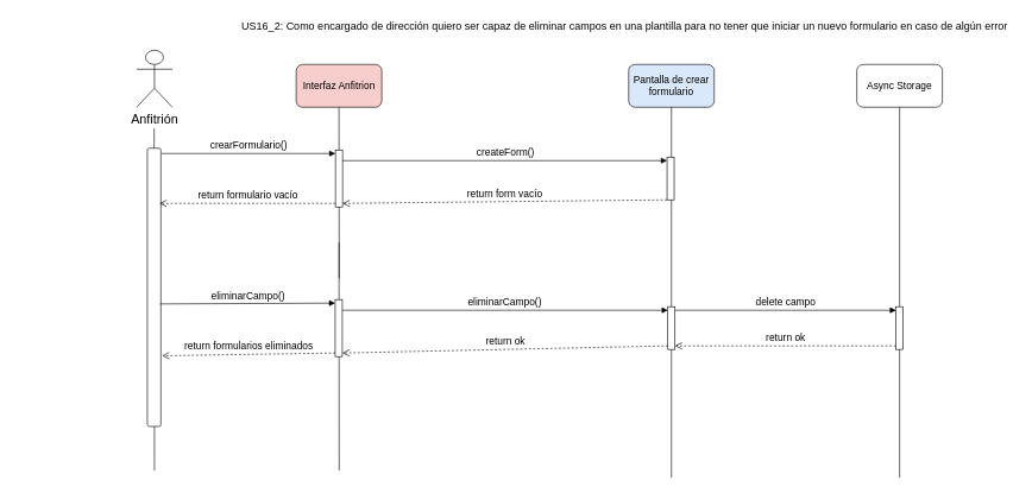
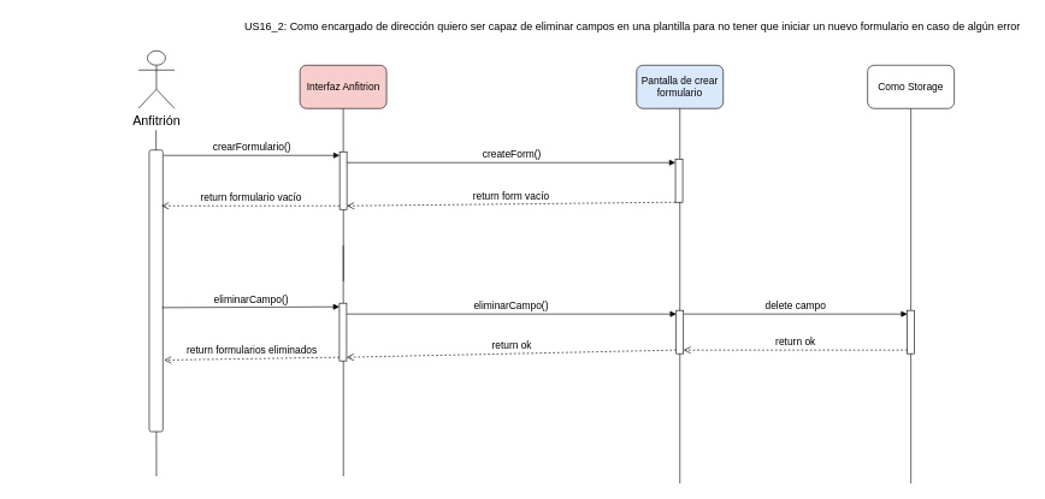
- <mxCell id="9" value="&lt;span style=&quot;font-size: 14px;&quot;&gt;Async Storage&lt;/span&gt;" style="rounded=1;whiteSpace=wrap;html=1;" parent="1" vertex="1"><mxGeometry x="1201" y="90" width="120" height="60" as="geometry" /></mxCell>
+ <mxCell id="9" value="&lt;span style=&quot;font-size: 14px;&quot;&gt;Como Storage&lt;/span&gt;" style="rounded=1;whiteSpace=wrap;html=1;" parent="1" vertex="1"><mxGeometry x="1201" y="90" width="120" height="60" as="geometry" /></mxCell>
